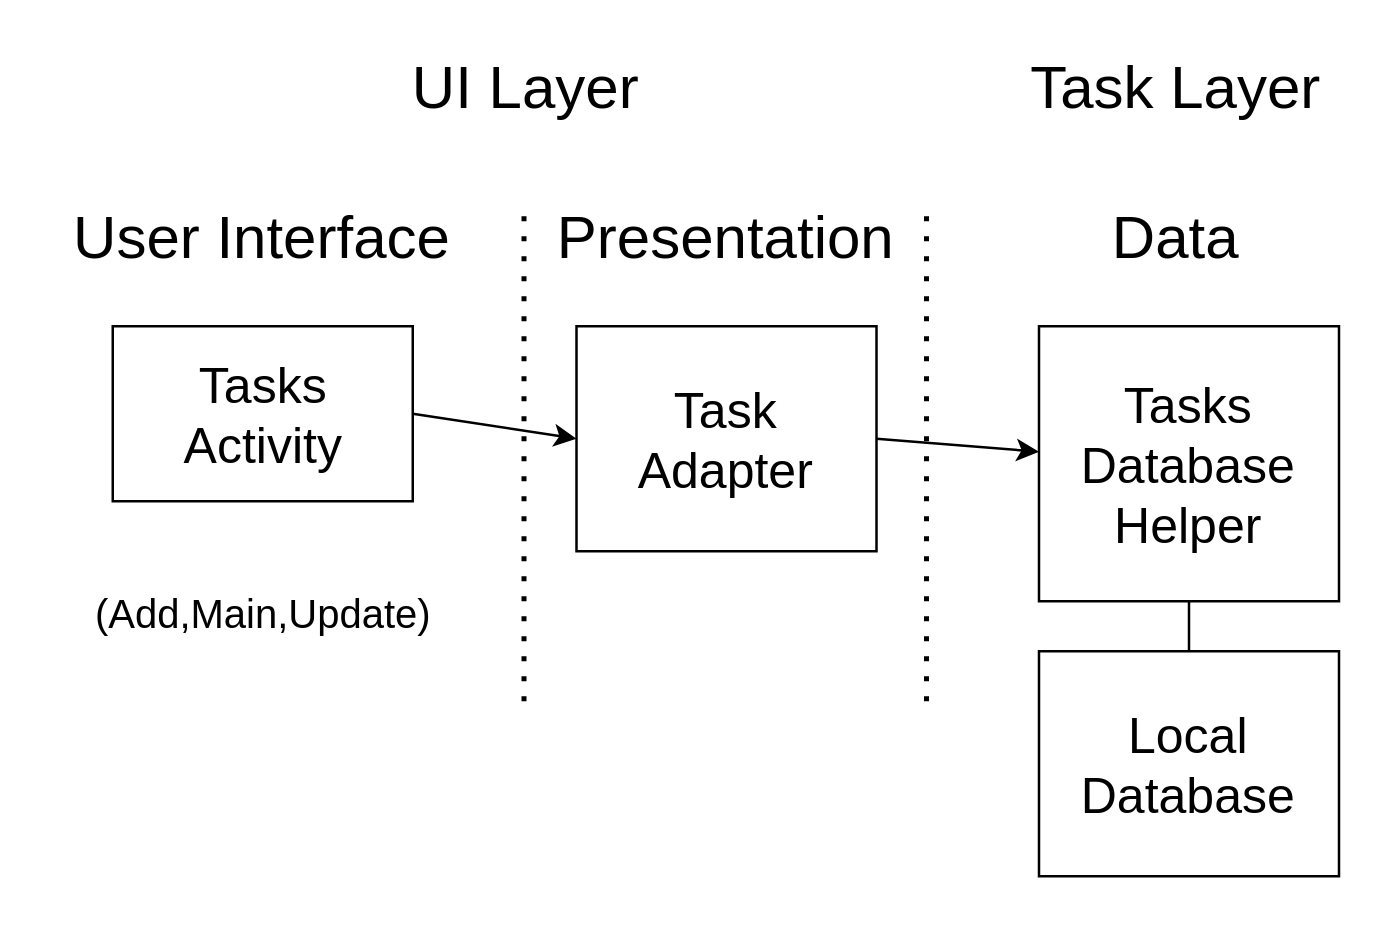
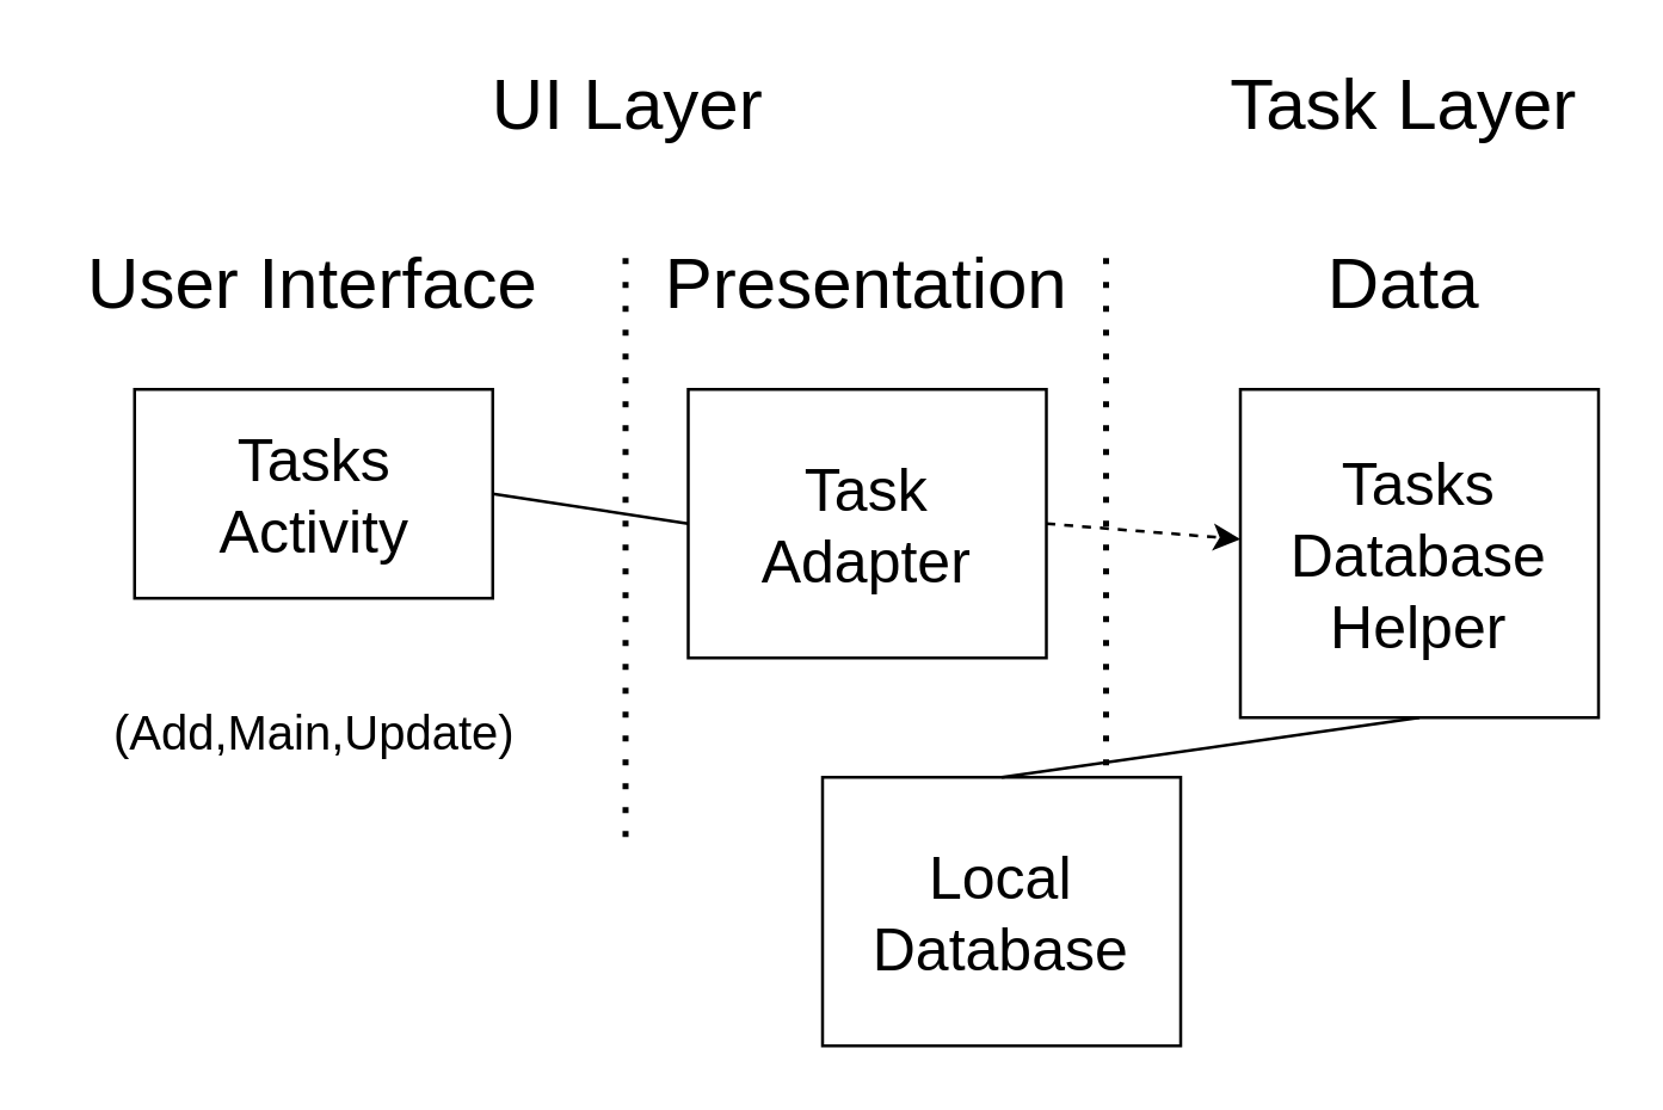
- <mxCell id="14" value="" style="endArrow=classic;html=1;rounded=0;exitX=1;exitY=0.5;exitDx=0;exitDy=0;entryX=0;entryY=0.5;entryDx=0;entryDy=0;" edge="1" parent="1" source="12" target="11"><mxGeometry width="50" height="50" relative="1" as="geometry"><mxPoint x="330" y="250" as="sourcePoint" /><mxPoint x="380" y="200" as="targetPoint" /></mxGeometry></mxCell>
+ <mxCell id="14" value="" style="endArrow=none;html=1;rounded=0;exitX=1;exitY=0.5;exitDx=0;exitDy=0;entryX=0;entryY=0.5;entryDx=0;entryDy=0;" edge="1" parent="1" source="12" target="11"><mxGeometry width="50" height="50" relative="1" as="geometry"><mxPoint x="330" y="250" as="sourcePoint" /><mxPoint x="380" y="200" as="targetPoint" /></mxGeometry></mxCell>
- <mxCell id="15" value="" style="endArrow=classic;html=1;rounded=0;exitX=1;exitY=0.5;exitDx=0;exitDy=0;" edge="1" parent="1" source="11" target="9"><mxGeometry width="50" height="50" relative="1" as="geometry"><mxPoint x="175" y="185" as="sourcePoint" /><mxPoint x="240" y="185" as="targetPoint" /></mxGeometry></mxCell>
+ <mxCell id="15" value="" style="endArrow=classic;html=1;rounded=0;exitX=1;exitY=0.5;exitDx=0;exitDy=0;dashed=1;" edge="1" parent="1" source="11" target="9"><mxGeometry width="50" height="50" relative="1" as="geometry"><mxPoint x="175" y="185" as="sourcePoint" /><mxPoint x="240" y="185" as="targetPoint" /></mxGeometry></mxCell>
- <mxCell id="10" value="Local&lt;div&gt;Database&lt;/div&gt;" style="rounded=0;whiteSpace=wrap;html=1;fontSize=20;" vertex="1" parent="1"><mxGeometry x="415" y="260" width="120" height="90" as="geometry" /></mxCell>
+ <mxCell id="10" value="Local&lt;div&gt;Database&lt;/div&gt;" style="rounded=0;whiteSpace=wrap;html=1;fontSize=20;" vertex="1" parent="1"><mxGeometry x="275" y="260" width="120" height="90" as="geometry" /></mxCell>
